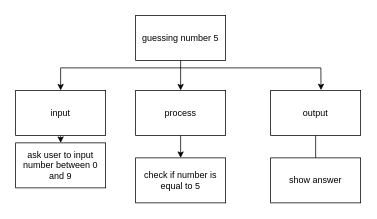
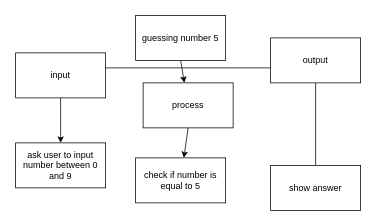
- <mxCell id="11" value="input" style="whiteSpace=wrap;html=1;" vertex="1" parent="1"><mxGeometry x="20" y="120" width="120" height="60" as="geometry" /></mxCell>
+ <mxCell id="11" value="input" style="whiteSpace=wrap;html=1;" vertex="1" parent="1"><mxGeometry x="20" y="70" width="120" height="60" as="geometry" /></mxCell>
- <mxCell id="9" value="process" style="whiteSpace=wrap;html=1;" vertex="1" parent="1"><mxGeometry x="180" y="120" width="120" height="60" as="geometry" /></mxCell>
+ <mxCell id="9" value="process" style="whiteSpace=wrap;html=1;" vertex="1" parent="1"><mxGeometry x="190" y="110" width="120" height="60" as="geometry" /></mxCell>
- <mxCell id="7" value="output" style="whiteSpace=wrap;html=1;" vertex="1" parent="1"><mxGeometry x="360" y="120" width="120" height="60" as="geometry" /></mxCell>
+ <mxCell id="7" value="output" style="whiteSpace=wrap;html=1;" vertex="1" parent="1"><mxGeometry x="360" y="50" width="120" height="60" as="geometry" /></mxCell>
- <mxCell id="14" value="show answer" style="whiteSpace=wrap;html=1;" vertex="1" parent="1"><mxGeometry x="360" y="210" width="120" height="60" as="geometry" /></mxCell>
+ <mxCell id="14" value="show answer" style="whiteSpace=wrap;html=1;" vertex="1" parent="1"><mxGeometry x="360" y="220" width="120" height="60" as="geometry" /></mxCell>
